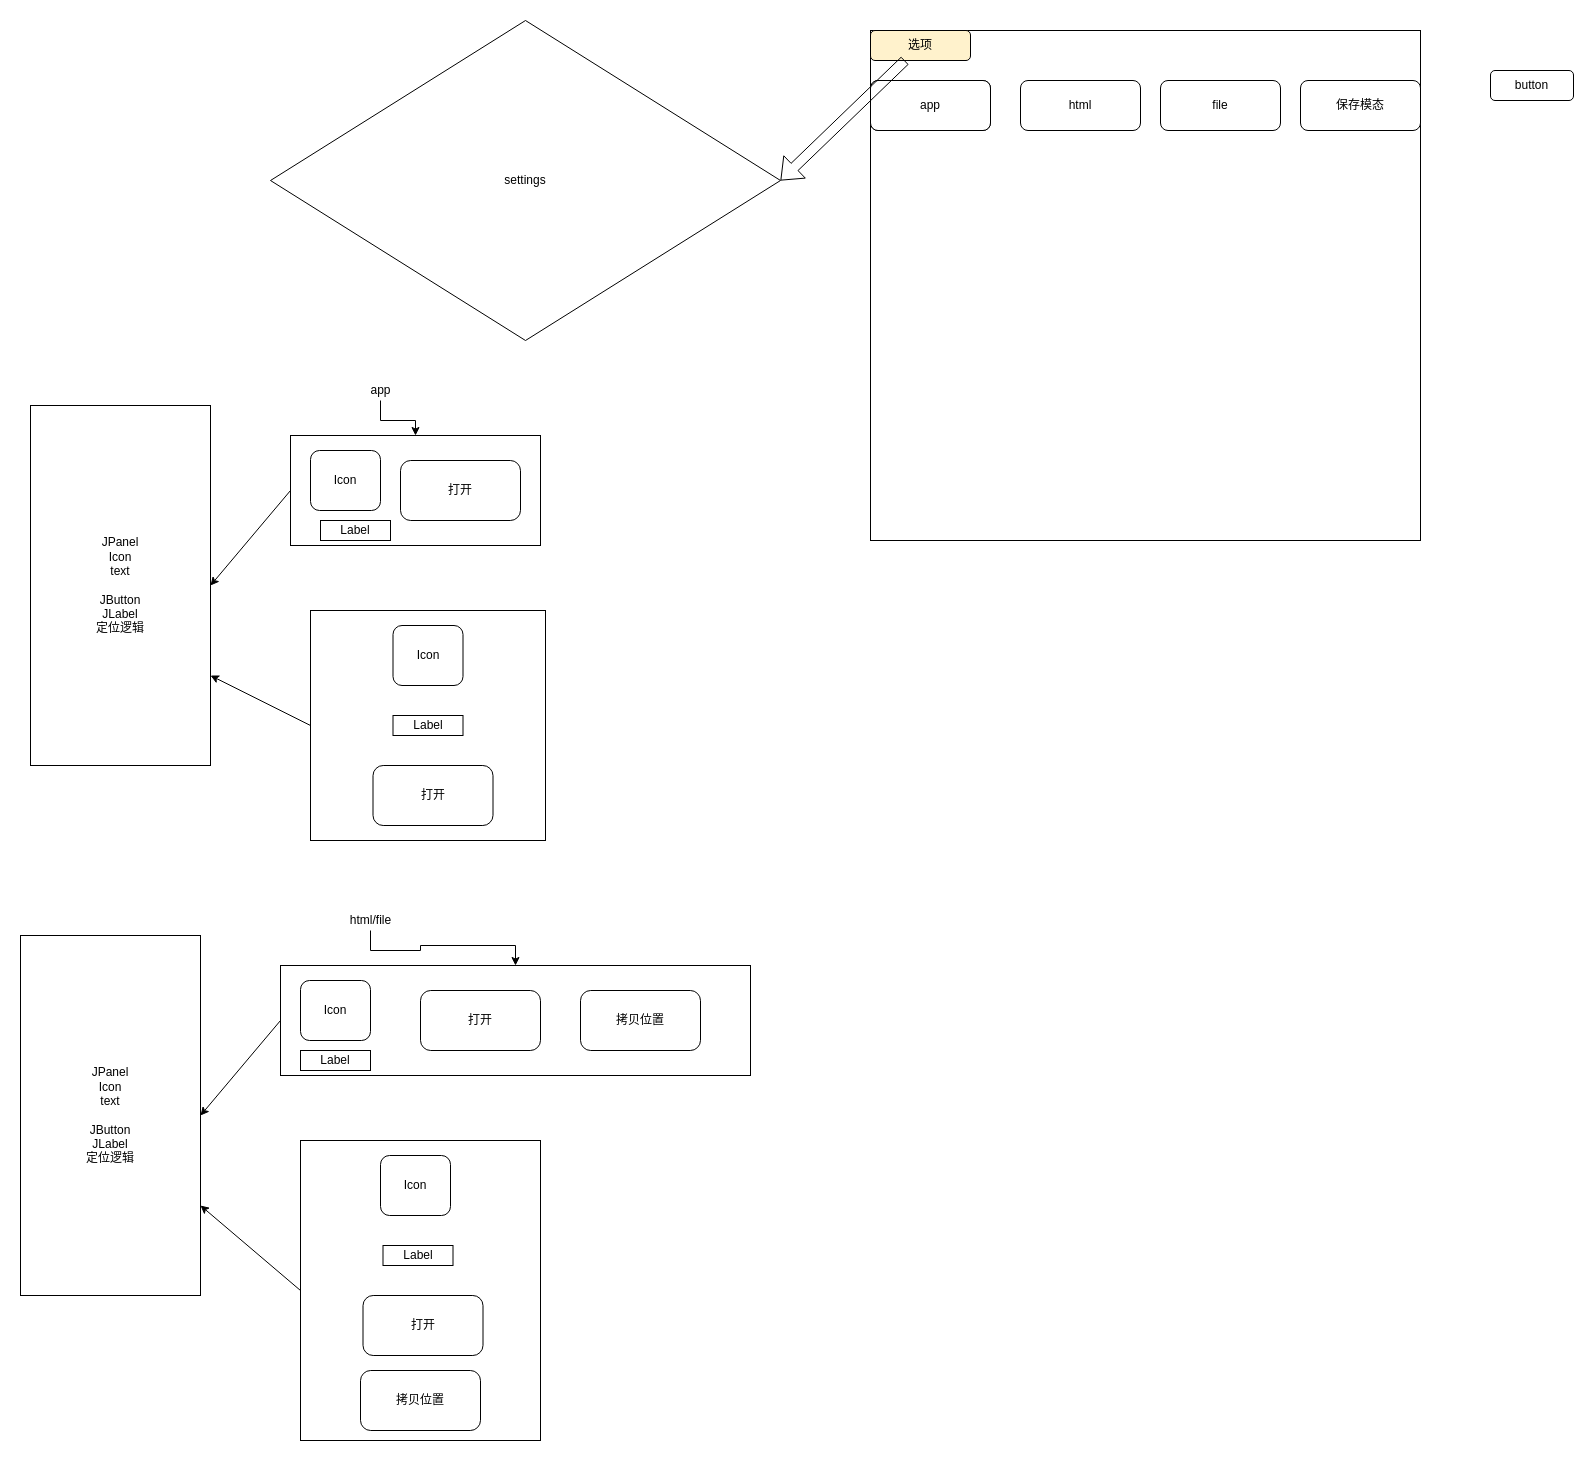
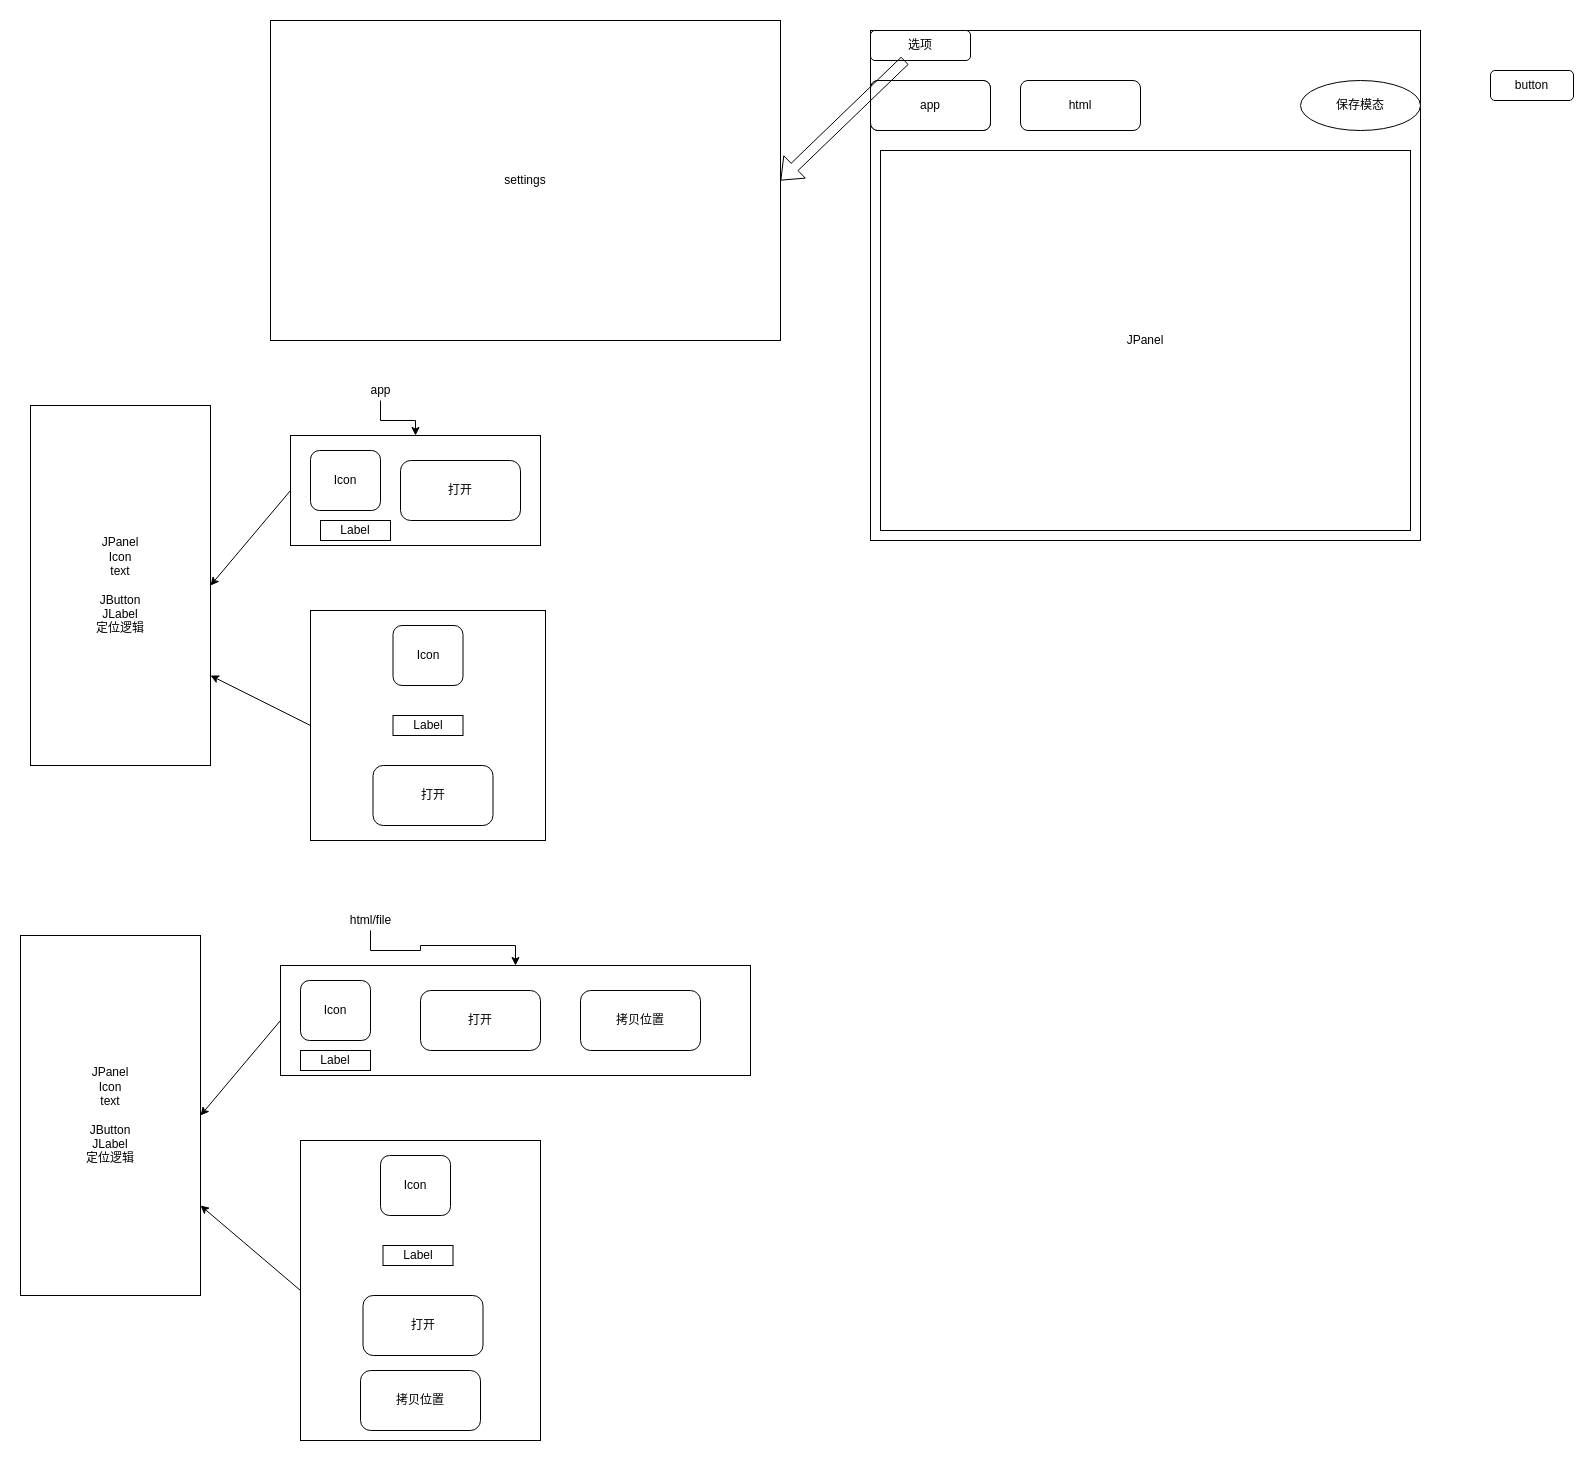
- <mxCell id="9" value="选项" style="rounded=1;whiteSpace=wrap;html=1;fillColor=#fff2cc;" vertex="1" parent="1"><mxGeometry x="870" y="30" width="100" height="30" as="geometry" /></mxCell>
+ <mxCell id="9" value="选项" style="rounded=1;whiteSpace=wrap;html=1;" vertex="1" parent="1"><mxGeometry x="870" y="30" width="100" height="30" as="geometry" /></mxCell>
- <mxCell id="7" value="file" style="rounded=1;whiteSpace=wrap;html=1;" vertex="1" parent="1"><mxGeometry x="1160" y="80" width="120" height="50" as="geometry" /></mxCell>
- <mxCell id="6" value="保存模态" style="rounded=1;whiteSpace=wrap;html=1;" vertex="1" parent="1"><mxGeometry x="1300" y="80" width="120" height="50" as="geometry" /></mxCell>
+ <mxCell id="6" value="保存模态" style="ellipse;whiteSpace=wrap;html=1;" vertex="1" parent="1"><mxGeometry x="1300" y="80" width="120" height="50" as="geometry" /></mxCell>
- <mxCell id="13" value="settings" style="rhombus;whiteSpace=wrap;html=1;" vertex="1" parent="1"><mxGeometry x="270" y="20" width="510" height="320" as="geometry" /></mxCell>
+ <mxCell id="13" value="settings" style="rounded=0;whiteSpace=wrap;html=1;" vertex="1" parent="1"><mxGeometry x="270" y="20" width="510" height="320" as="geometry" /></mxCell>
+ <mxCell id="11" value="JPanel" style="rounded=0;whiteSpace=wrap;html=1;" vertex="1" parent="1"><mxGeometry x="880" y="150" width="530" height="380" as="geometry" /></mxCell>
